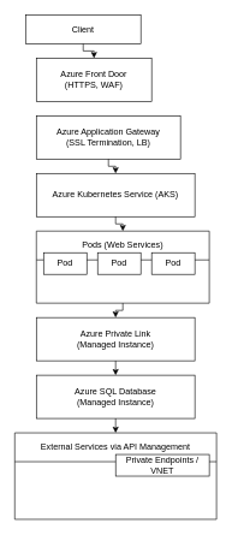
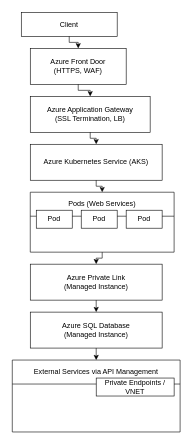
+ <mxCell id="15" style="edgeStyle=orthogonalEdgeStyle;rounded=0;" edge="1" parent="1" source="3" target="4"><mxGeometry relative="1" as="geometry" /></mxCell>
